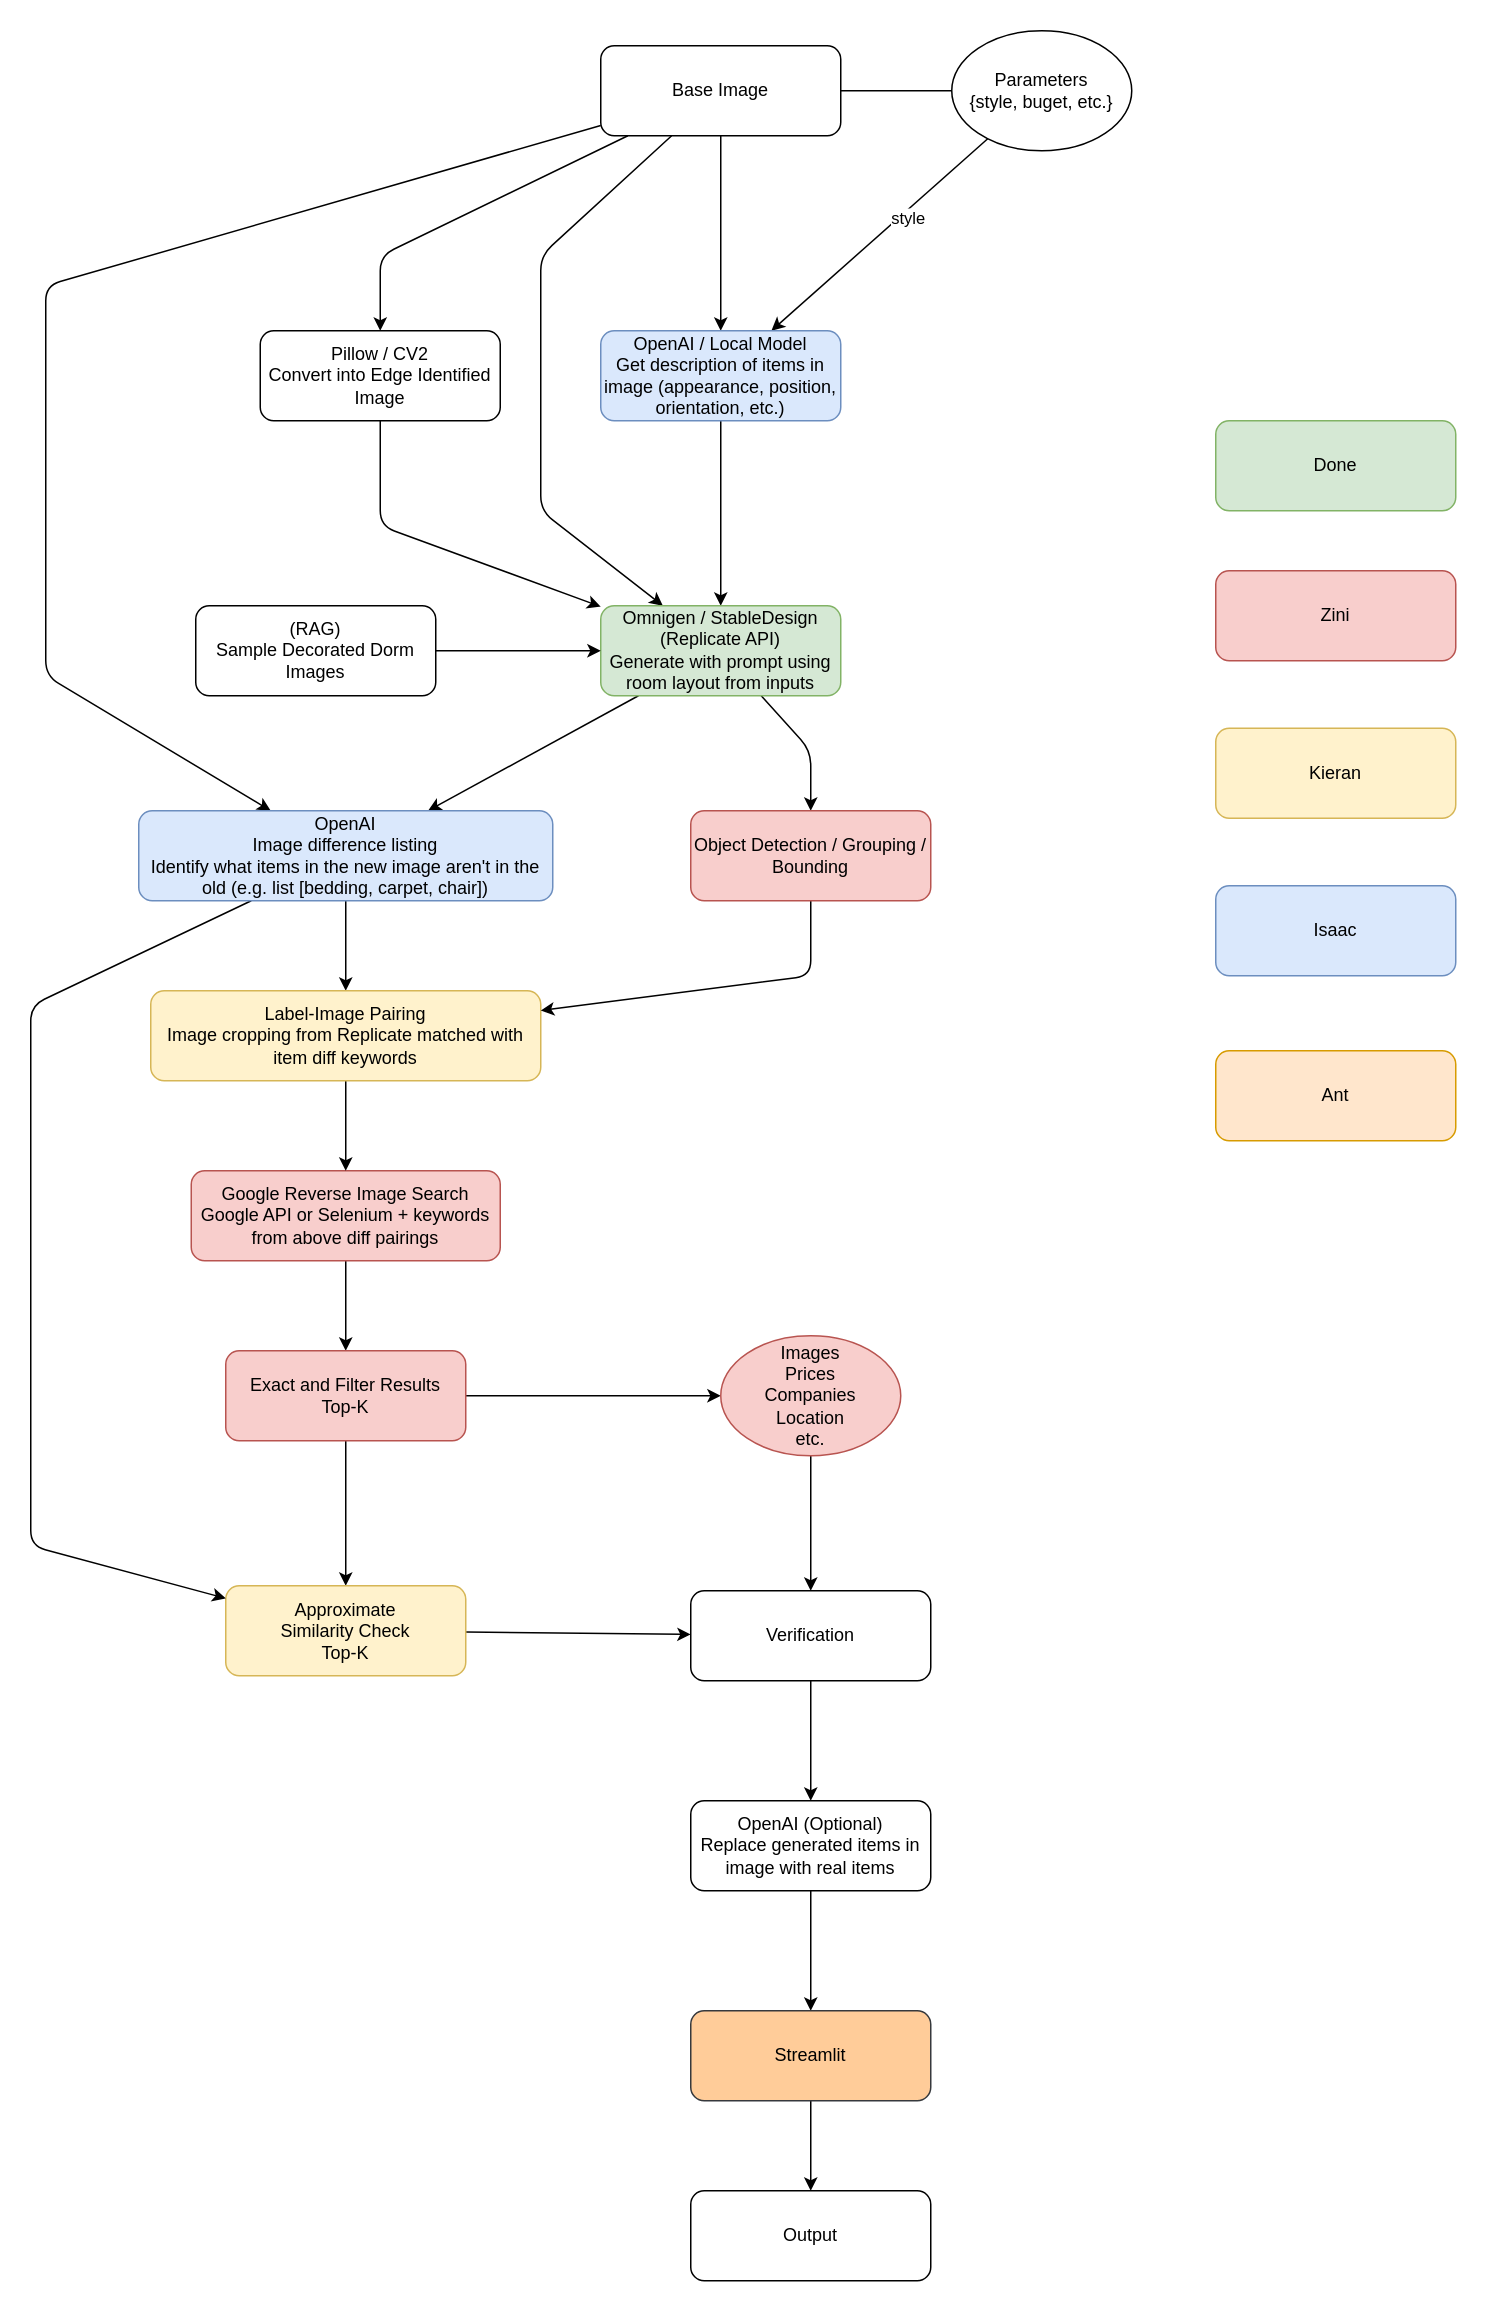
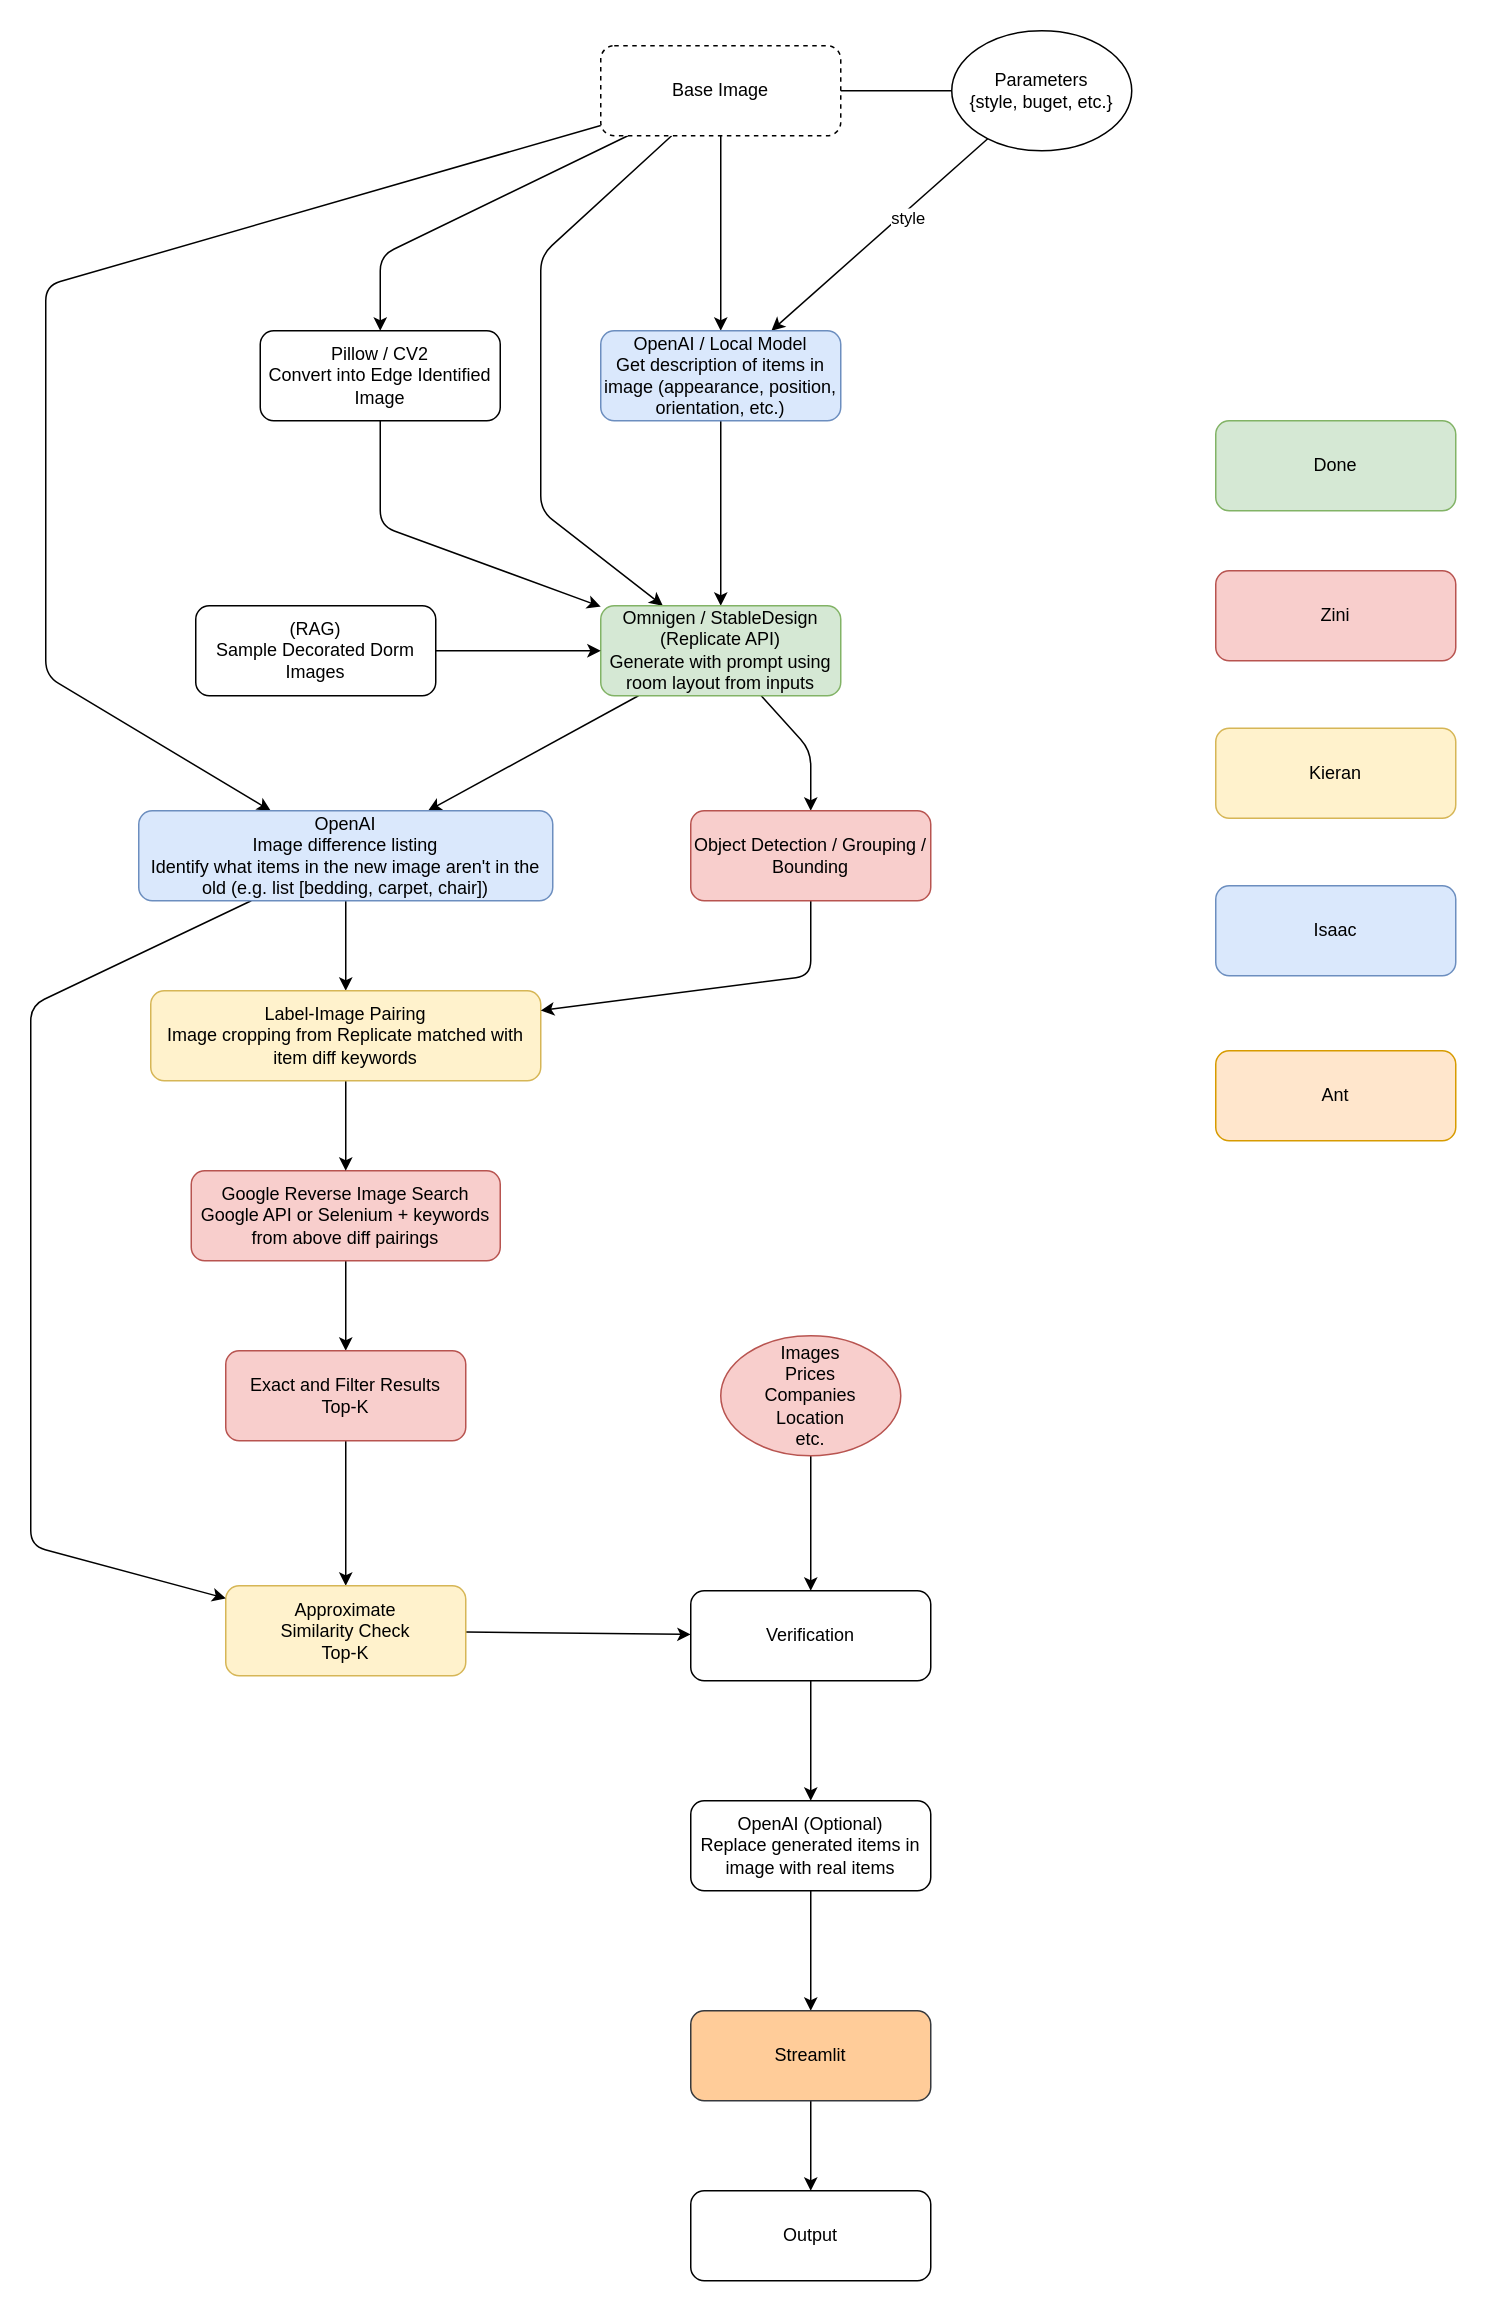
- <mxCell id="6" value="Base Image" style="rounded=1;whiteSpace=wrap;html=1;" parent="1" vertex="1"><mxGeometry x="400" y="30" width="160" height="60" as="geometry" /></mxCell>
+ <mxCell id="6" value="Base Image" style="rounded=1;whiteSpace=wrap;html=1;dashed=1;" parent="1" vertex="1"><mxGeometry x="400" y="30" width="160" height="60" as="geometry" /></mxCell>
- <mxCell id="9" style="edgeStyle=none;html=1;" parent="1" source="11" target="13" edge="1"><mxGeometry relative="1" as="geometry" /></mxCell>
